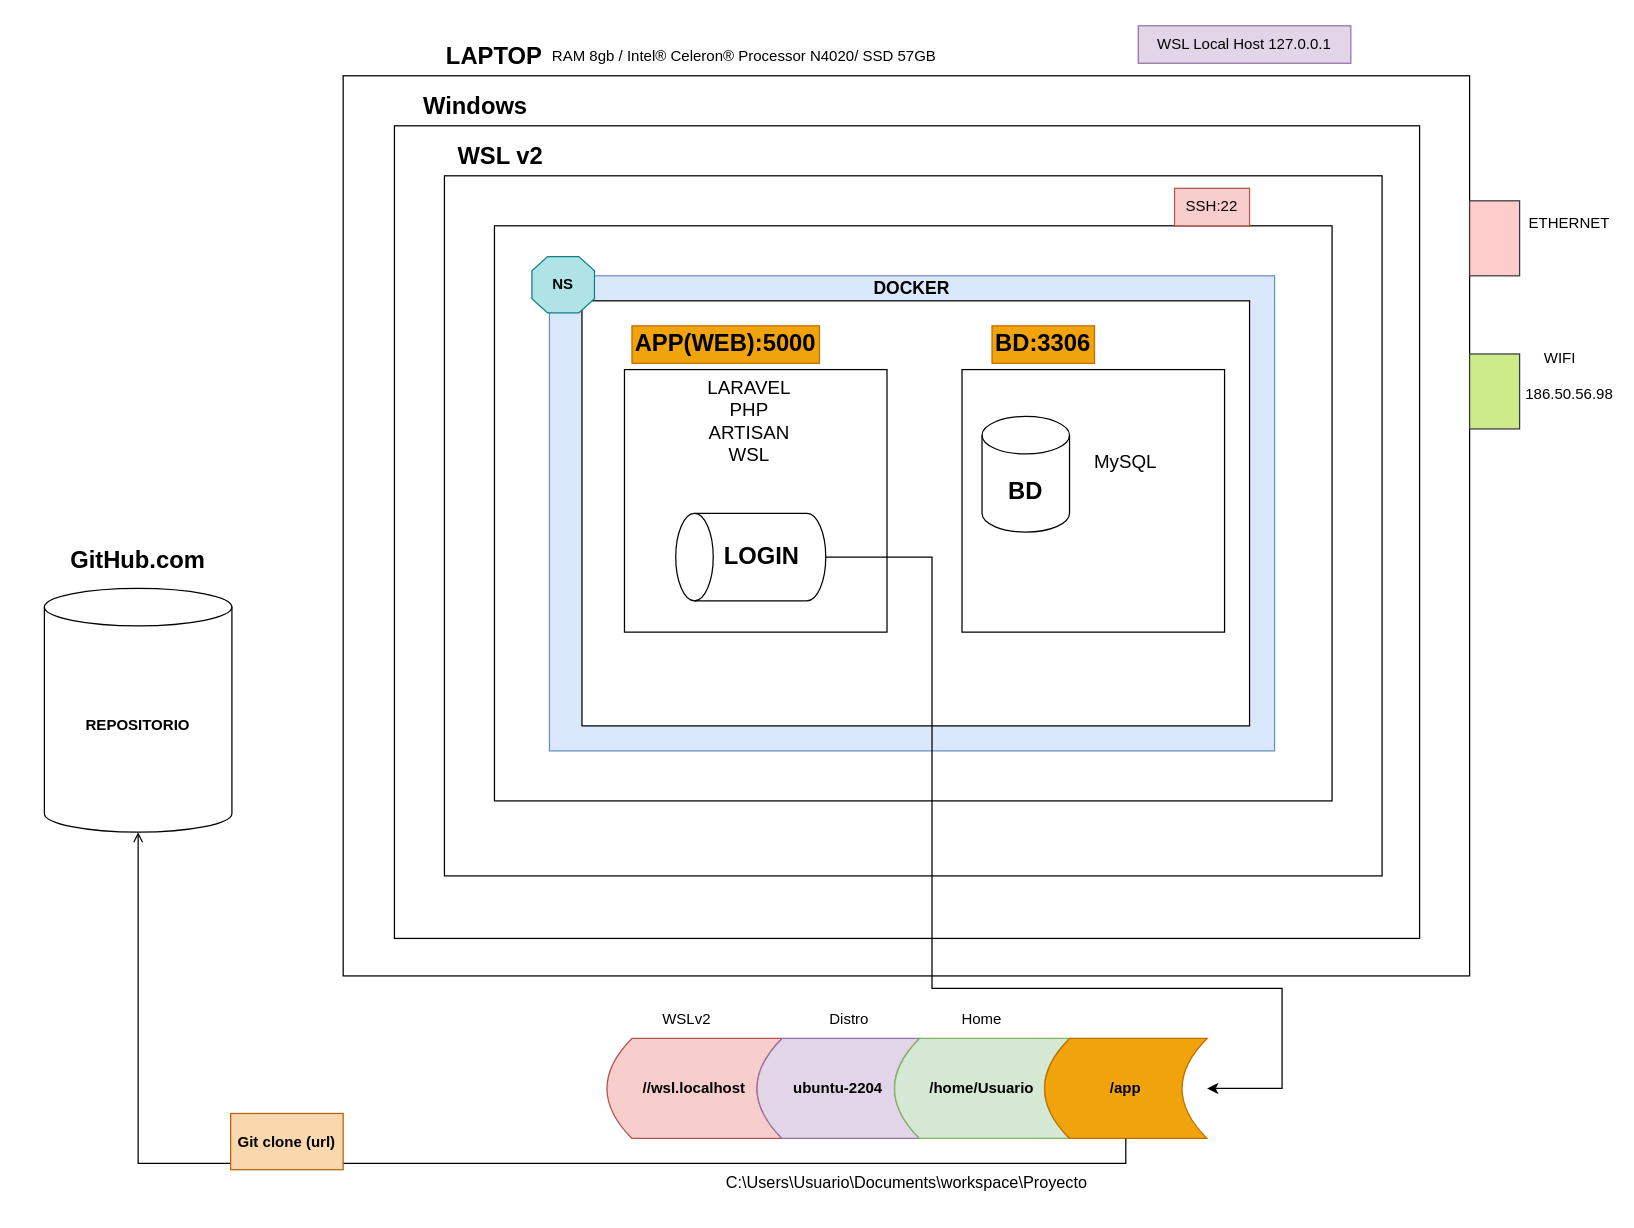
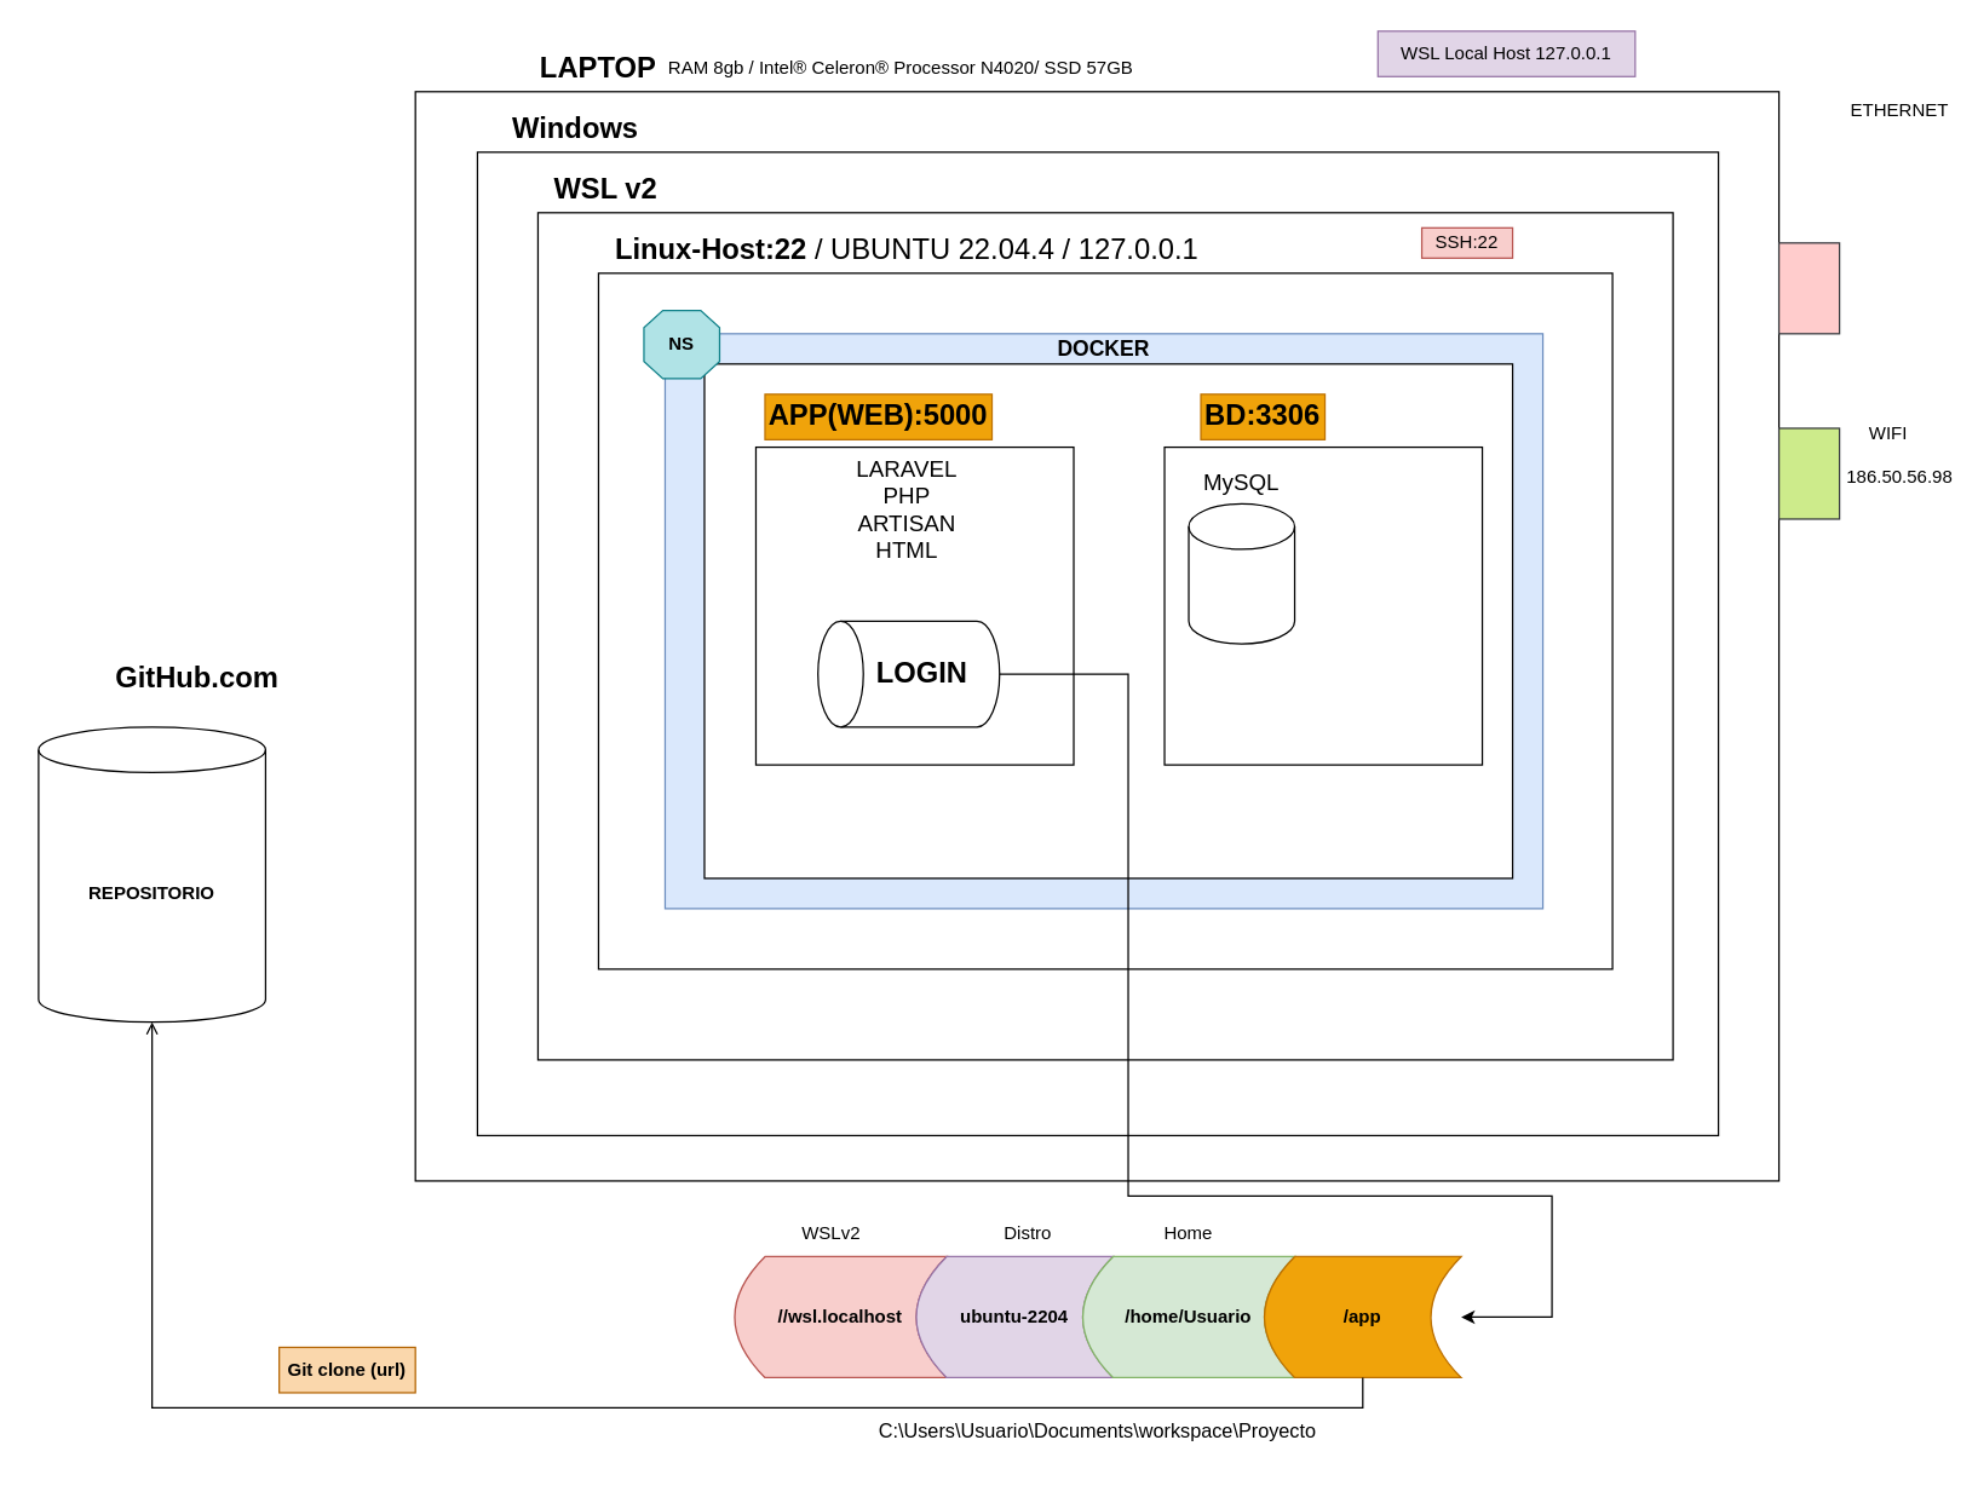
+ <mxCell id="8" value="Linux-Host:22 &lt;span style=&quot;font-weight: normal;&quot;&gt;/ UBUNTU 22.04.4 / 127.0.0.1&lt;/span&gt;" style="text;html=1;align=center;verticalAlign=middle;whiteSpace=wrap;rounded=0;fontStyle=1;fontSize=19;" vertex="1" parent="1"><mxGeometry x="394" y="150" width="410" height="30" as="geometry" /></mxCell>
- <mxCell id="16" value="SSH:22" style="text;html=1;align=center;verticalAlign=middle;whiteSpace=wrap;rounded=0;fillColor=#f8cecc;strokeColor=#b85450;" vertex="1" parent="1"><mxGeometry x="939" y="150" width="60" height="30" as="geometry" /></mxCell>
+ <mxCell id="16" value="SSH:22" style="text;html=1;align=center;verticalAlign=middle;whiteSpace=wrap;rounded=0;fillColor=#f8cecc;strokeColor=#b85450;" vertex="1" parent="1"><mxGeometry x="939" y="150" width="60" height="20" as="geometry" /></mxCell>
- <mxCell id="13" value="ETHERNET" style="text;html=1;align=center;verticalAlign=middle;whiteSpace=wrap;rounded=0;" vertex="1" parent="1"><mxGeometry x="1225" y="162.5" width="60" height="30" as="geometry" /></mxCell>
+ <mxCell id="13" value="ETHERNET" style="text;html=1;align=center;verticalAlign=middle;whiteSpace=wrap;rounded=0;" vertex="1" parent="1"><mxGeometry x="1225" y="57.5" width="60" height="30" as="geometry" /></mxCell>
- <mxCell id="23" value="LARAVEL&lt;br style=&quot;font-size: 15px;&quot;&gt;PHP&lt;br style=&quot;font-size: 15px;&quot;&gt;ARTISAN&lt;div&gt;WSL&lt;br style=&quot;font-size: 15px;&quot;&gt;&lt;div style=&quot;font-size: 15px;&quot;&gt;&lt;br style=&quot;font-size: 15px;&quot;&gt;&lt;/div&gt;&lt;/div&gt;" style="text;html=1;align=center;verticalAlign=middle;whiteSpace=wrap;rounded=0;fontSize=15;" vertex="1" parent="1"><mxGeometry x="569" y="330" width="60" height="30" as="geometry" /></mxCell>
+ <mxCell id="23" value="LARAVEL&lt;br style=&quot;font-size: 15px;&quot;&gt;PHP&lt;br style=&quot;font-size: 15px;&quot;&gt;ARTISAN&lt;div&gt;HTML&lt;br style=&quot;font-size: 15px;&quot;&gt;&lt;div style=&quot;font-size: 15px;&quot;&gt;&lt;br style=&quot;font-size: 15px;&quot;&gt;&lt;/div&gt;&lt;/div&gt;" style="text;html=1;align=center;verticalAlign=middle;whiteSpace=wrap;rounded=0;fontSize=15;" vertex="1" parent="1"><mxGeometry x="569" y="330" width="60" height="30" as="geometry" /></mxCell>
- <mxCell id="29" value="&lt;div&gt;&lt;div style=&quot;font-size: 15px;&quot;&gt;MySQL&lt;/div&gt;&lt;/div&gt;" style="text;html=1;align=center;verticalAlign=middle;whiteSpace=wrap;rounded=0;fontSize=15;" vertex="1" parent="1"><mxGeometry x="870" y="352.5" width="60" height="30" as="geometry" /></mxCell>
+ <mxCell id="29" value="&lt;div&gt;&lt;div style=&quot;font-size: 15px;&quot;&gt;MySQL&lt;/div&gt;&lt;/div&gt;" style="text;html=1;align=center;verticalAlign=middle;whiteSpace=wrap;rounded=0;fontSize=15;" vertex="1" parent="1"><mxGeometry x="790" y="302.5" width="60" height="30" as="geometry" /></mxCell>
- <mxCell id="28" value="BD" style="text;html=1;align=center;verticalAlign=middle;whiteSpace=wrap;rounded=0;fontStyle=1;fontSize=19;" vertex="1" parent="1"><mxGeometry x="790" y="377.5" width="60" height="30" as="geometry" /></mxCell>
- <mxCell id="38" value="GitHub.com" style="text;html=1;align=center;verticalAlign=middle;whiteSpace=wrap;rounded=0;fontStyle=1;fontSize=19;" vertex="1" parent="1"><mxGeometry x="20" y="432.5" width="180" height="30" as="geometry" /></mxCell>
+ <mxCell id="38" value="GitHub.com" style="text;html=1;align=center;verticalAlign=middle;whiteSpace=wrap;rounded=0;fontStyle=1;fontSize=19;" vertex="1" parent="1"><mxGeometry x="40" y="432.5" width="180" height="30" as="geometry" /></mxCell>
- <mxCell id="37" value="&lt;b&gt;REPOSITORIO&lt;/b&gt;" style="shape=cylinder3;whiteSpace=wrap;html=1;boundedLbl=1;backgroundOutline=1;size=15;" vertex="1" parent="1"><mxGeometry x="35" y="470" width="150" height="195" as="geometry" /></mxCell>
+ <mxCell id="37" value="&lt;b&gt;REPOSITORIO&lt;/b&gt;" style="shape=cylinder3;whiteSpace=wrap;html=1;boundedLbl=1;backgroundOutline=1;size=15;" vertex="1" parent="1"><mxGeometry x="25" y="480" width="150" height="195" as="geometry" /></mxCell>
- <mxCell id="43" value="Git clone (url)" style="text;html=1;align=center;verticalAlign=middle;whiteSpace=wrap;rounded=0;fillColor=#fad7ac;strokeColor=#b46504;fontStyle=1" vertex="1" parent="1"><mxGeometry x="184" y="890" width="90" height="45" as="geometry" /></mxCell>
+ <mxCell id="43" value="Git clone (url)" style="text;html=1;align=center;verticalAlign=middle;whiteSpace=wrap;rounded=0;fillColor=#fad7ac;strokeColor=#b46504;fontStyle=1" vertex="1" parent="1"><mxGeometry x="184" y="890" width="90" height="30" as="geometry" /></mxCell>
